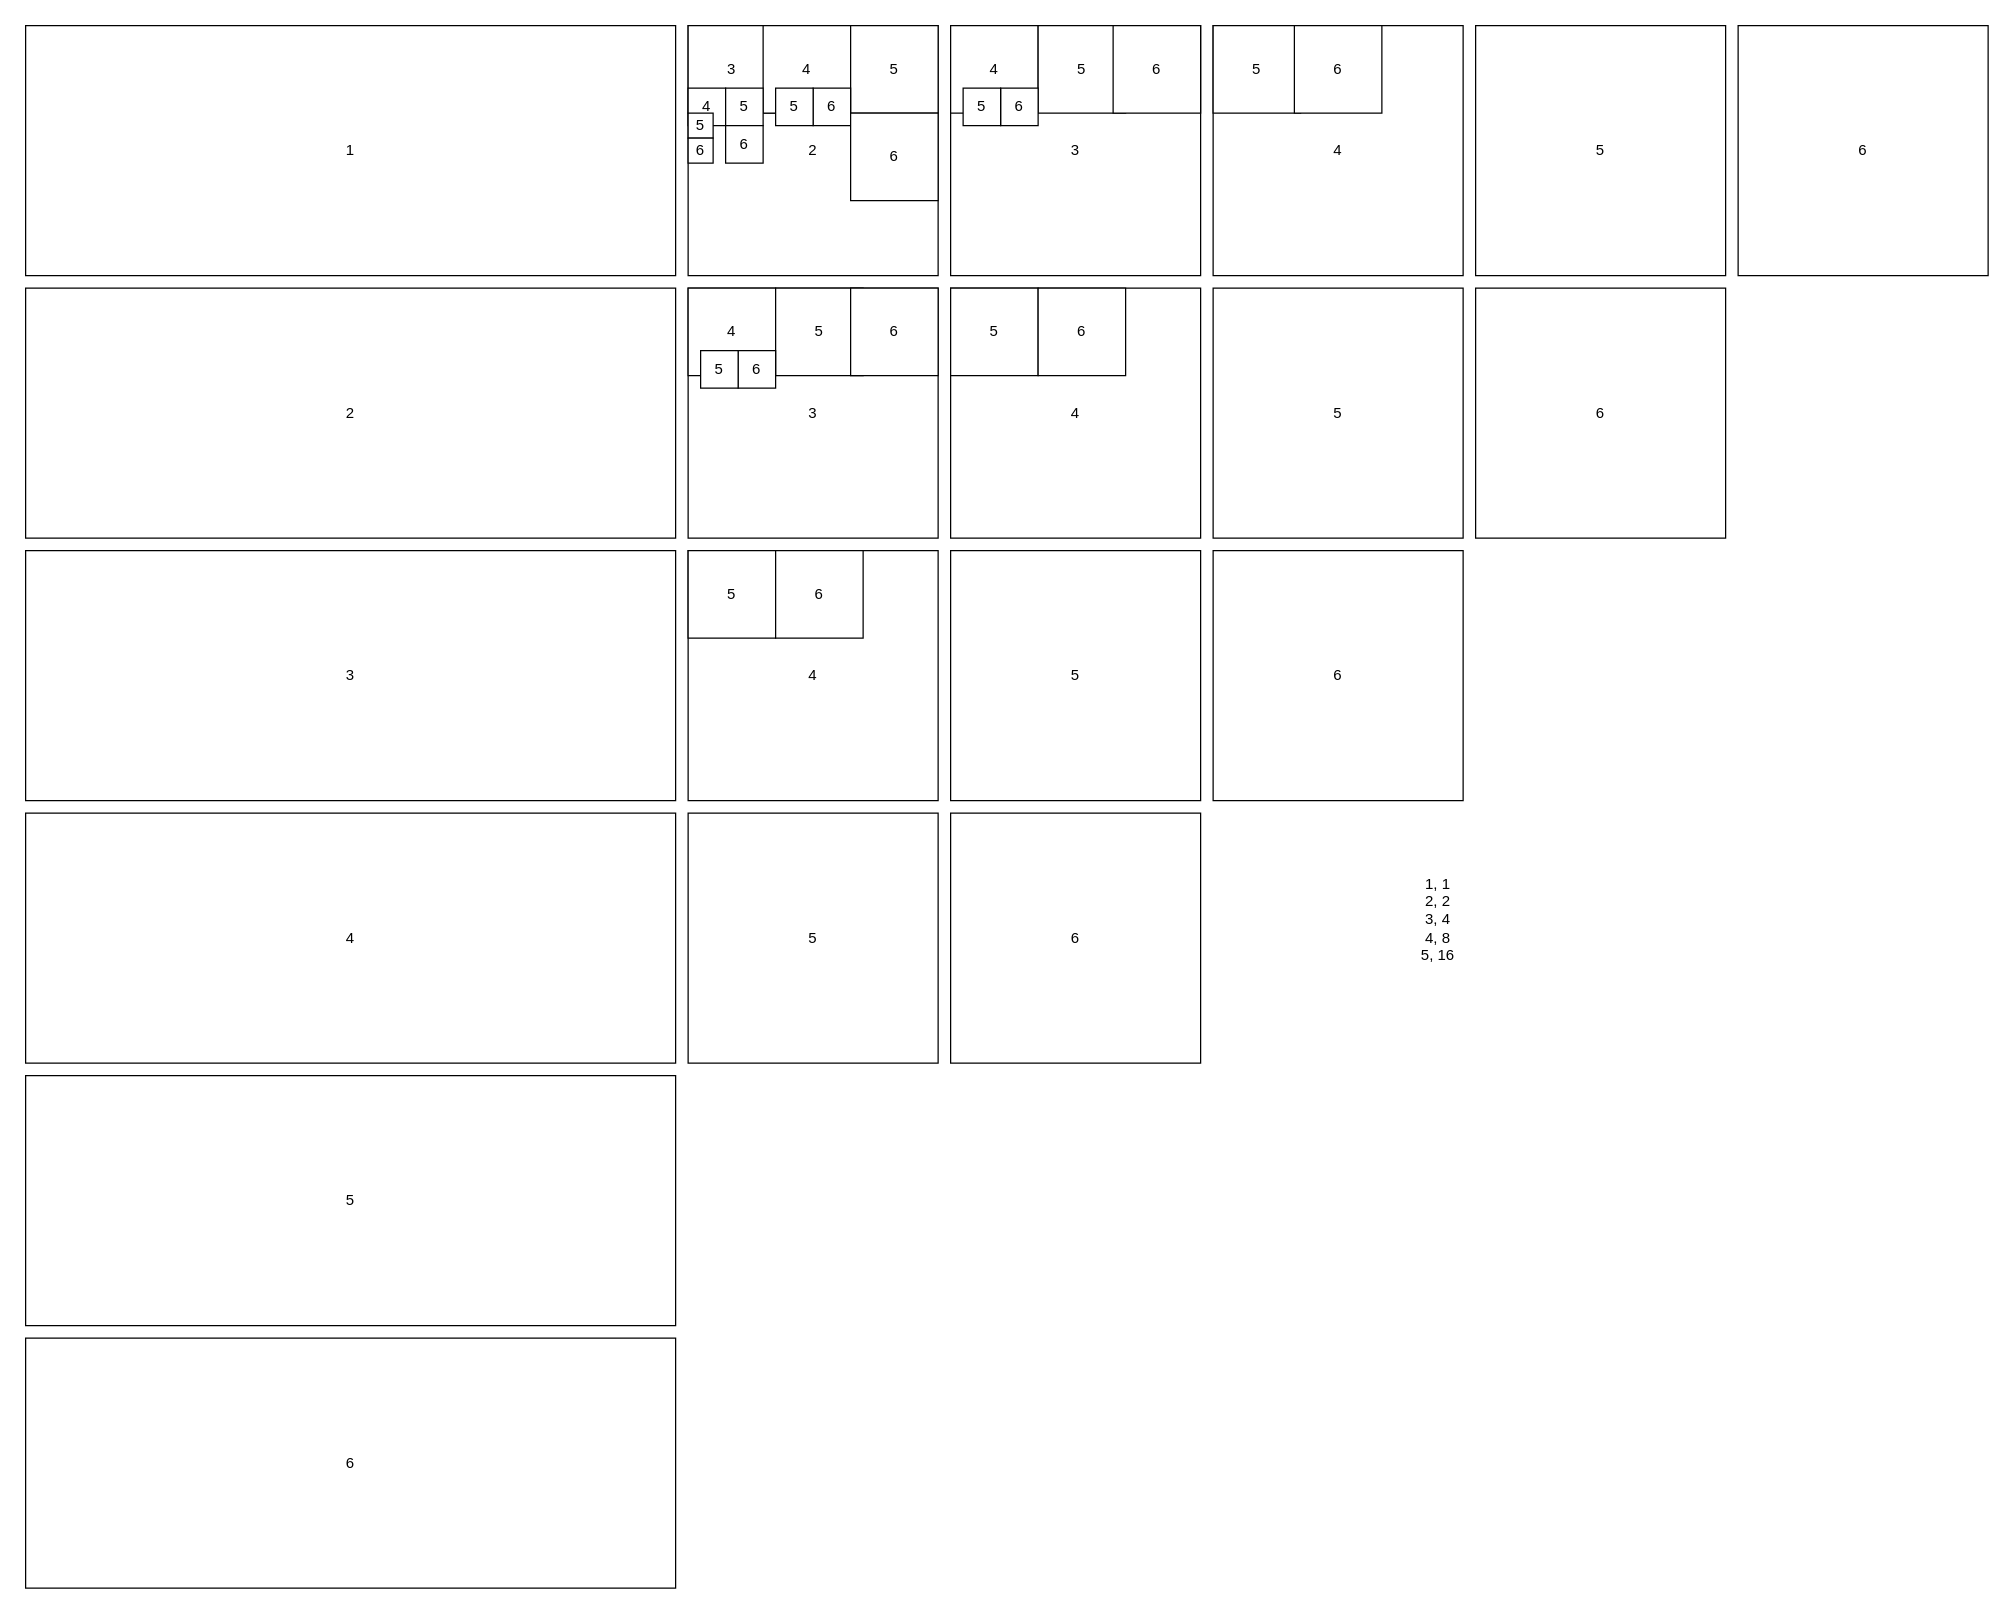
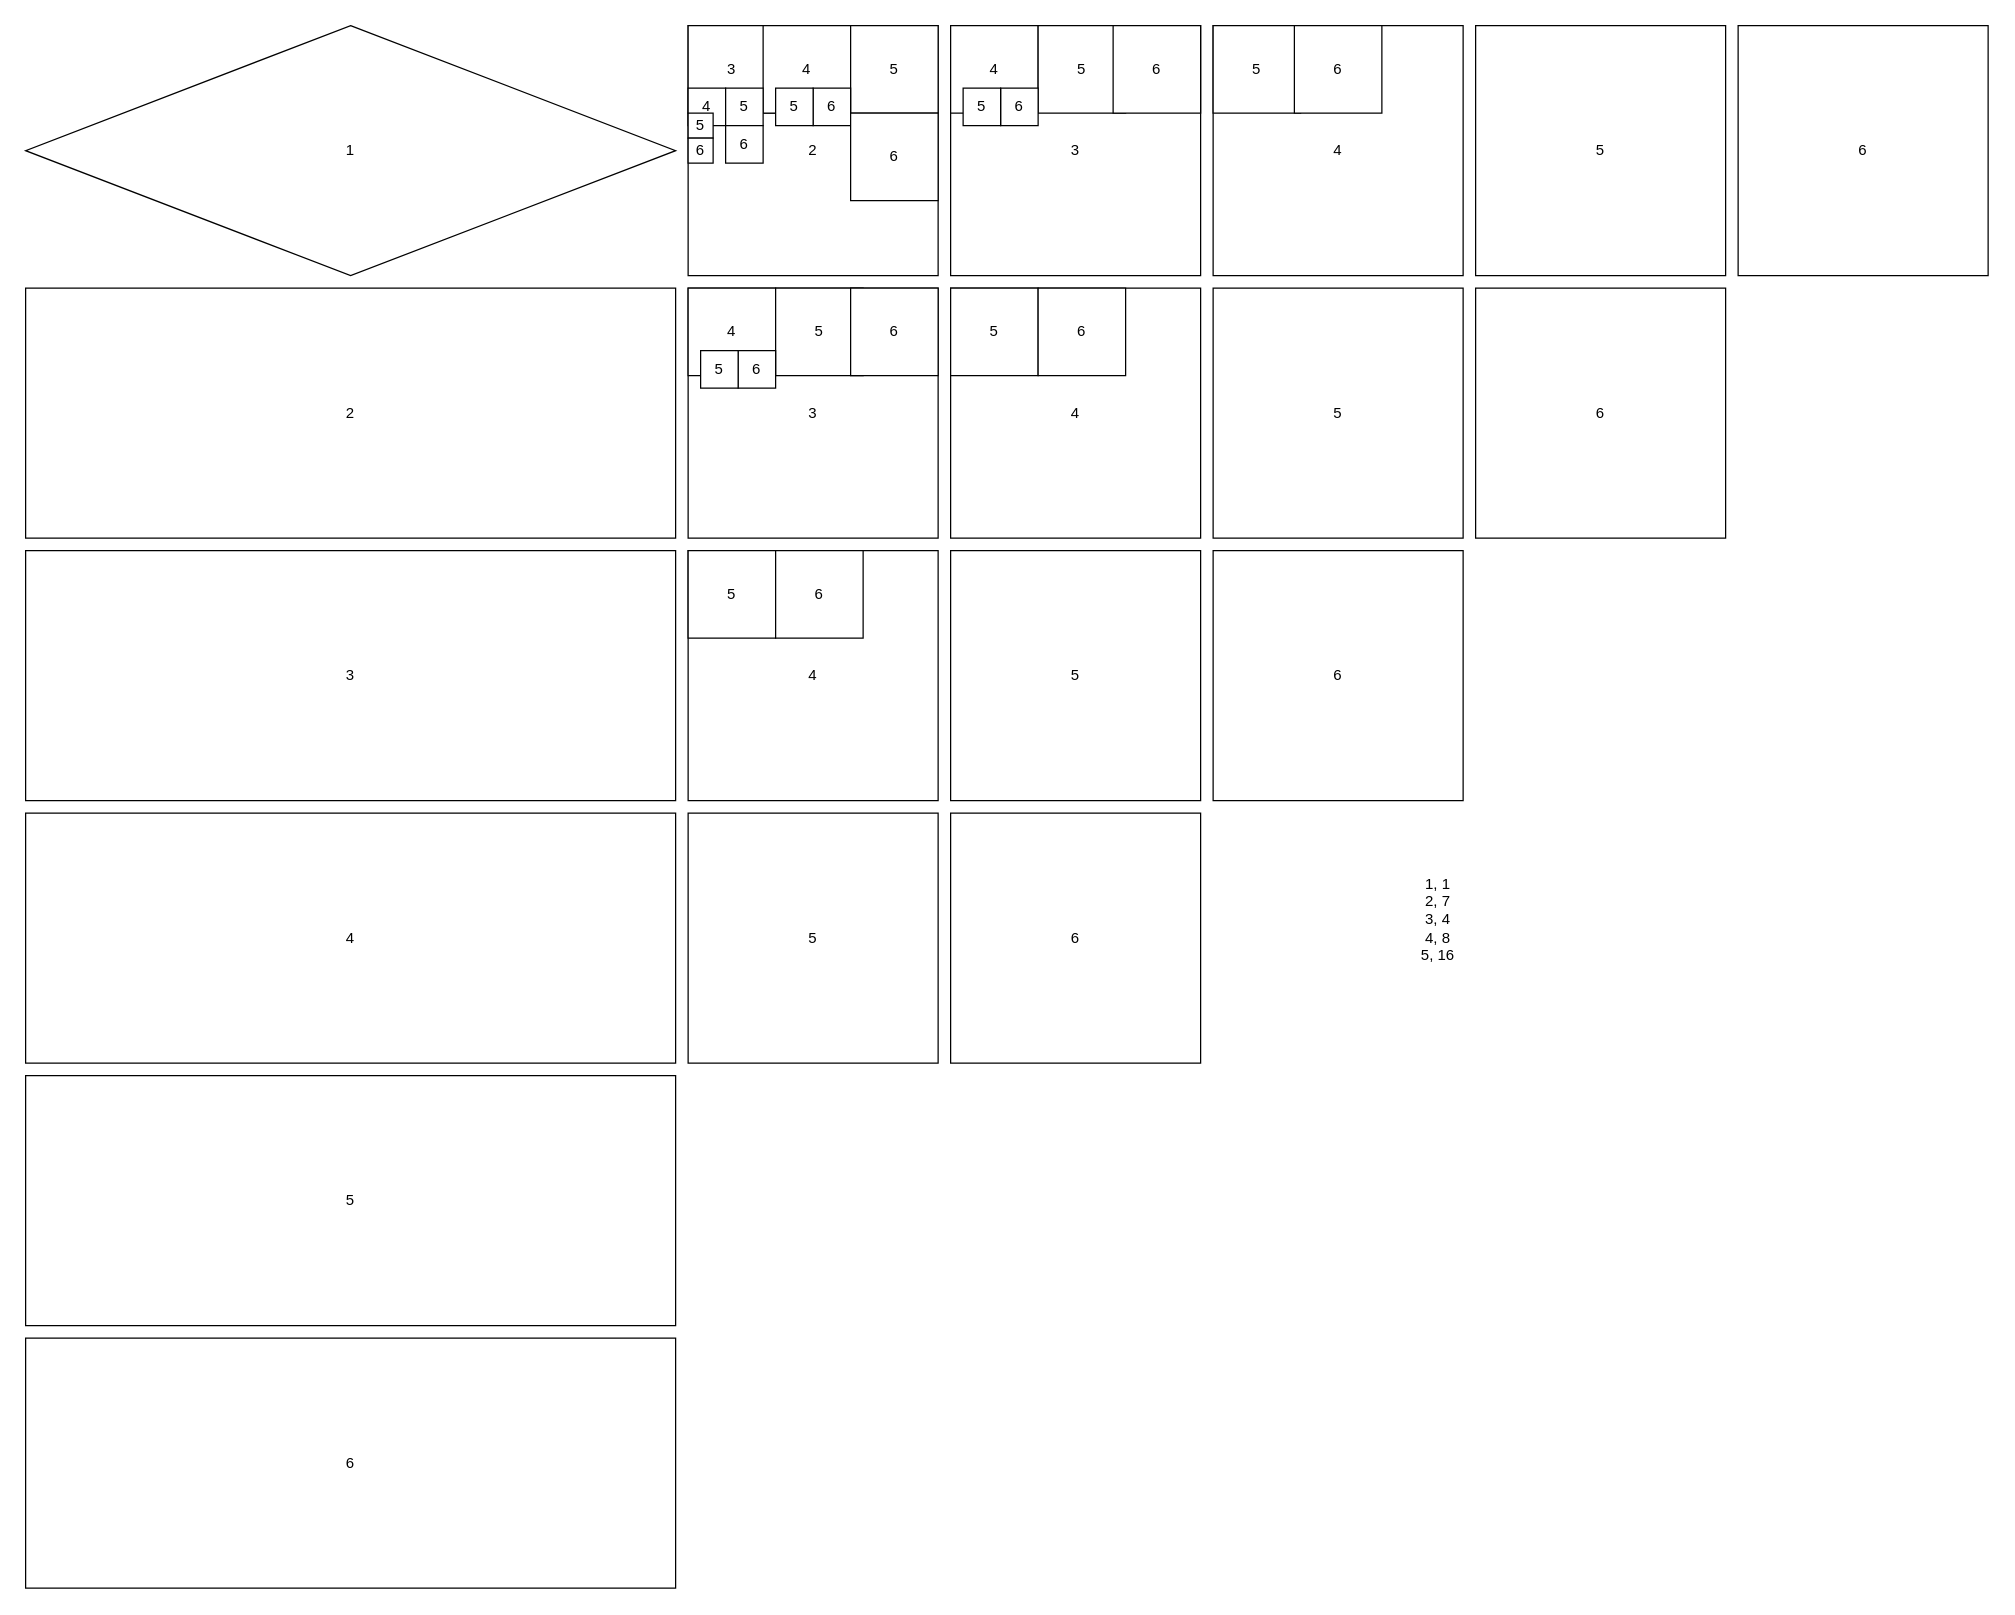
- <mxCell id="2" value="1" style="rounded=0;whiteSpace=wrap;html=1;align=center;labelPosition=center;verticalLabelPosition=middle;verticalAlign=middle;" vertex="1" parent="1"><mxGeometry x="20" y="20" width="520" height="200" as="geometry" /></mxCell>
+ <mxCell id="2" value="1" style="rhombus;whiteSpace=wrap;html=1;align=center;labelPosition=center;verticalLabelPosition=middle;verticalAlign=middle;" vertex="1" parent="1"><mxGeometry x="20" y="20" width="520" height="200" as="geometry" /></mxCell>
- <mxCell id="33" value="1, 1&lt;br&gt;2, 2&lt;br&gt;3, 4&lt;br&gt;4, 8&lt;br&gt;5, 16" style="text;html=1;strokeColor=none;fillColor=none;align=center;verticalAlign=middle;whiteSpace=wrap;rounded=0;" vertex="1" parent="1"><mxGeometry x="1120" y="720" width="60" height="30" as="geometry" /></mxCell>
+ <mxCell id="33" value="1, 1&lt;br&gt;2, 7&lt;br&gt;3, 4&lt;br&gt;4, 8&lt;br&gt;5, 16" style="text;html=1;strokeColor=none;fillColor=none;align=center;verticalAlign=middle;whiteSpace=wrap;rounded=0;" vertex="1" parent="1"><mxGeometry x="1120" y="720" width="60" height="30" as="geometry" /></mxCell>
